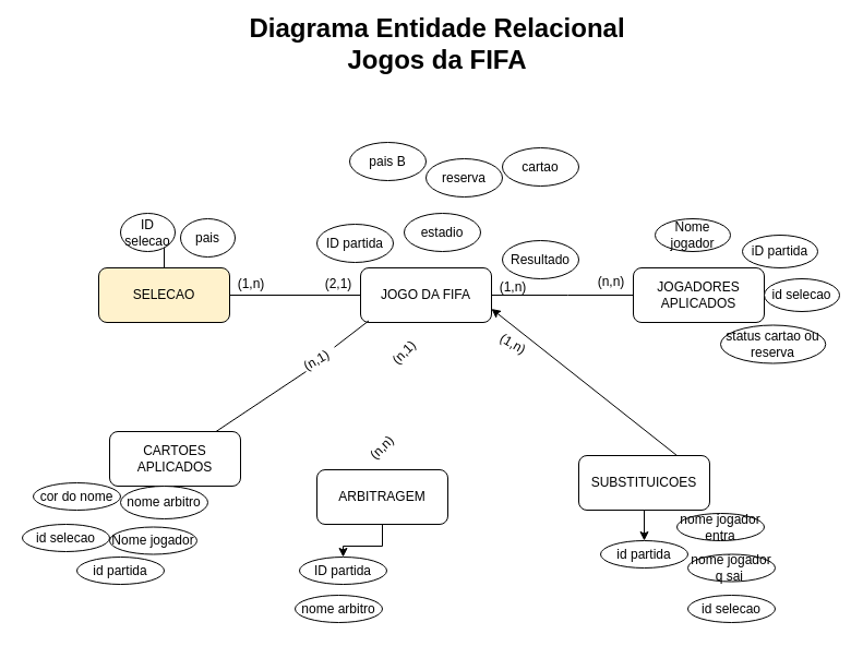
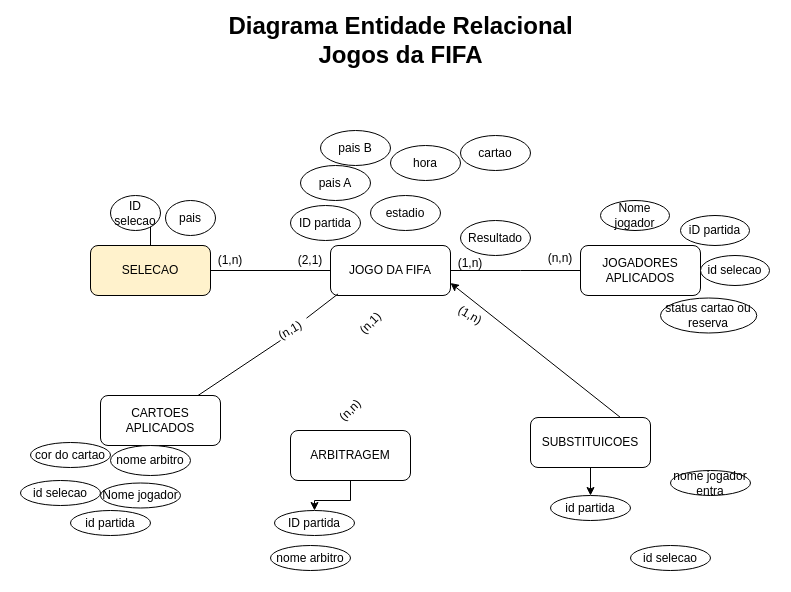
- <mxCell id="11" value="reserva" style="ellipse;whiteSpace=wrap;html=1;rounded=1;" parent="1" vertex="1"><mxGeometry x="390" y="145" width="70" height="35" as="geometry" /></mxCell>
+ <mxCell id="11" value="hora" style="ellipse;whiteSpace=wrap;html=1;rounded=1;" parent="1" vertex="1"><mxGeometry x="390" y="145" width="70" height="35" as="geometry" /></mxCell>
+ <mxCell id="9" value="pais A" style="ellipse;whiteSpace=wrap;html=1;rounded=1;" parent="1" vertex="1"><mxGeometry x="300" y="165" width="70" height="35" as="geometry" /></mxCell>
- <mxCell id="26" value="cor do nome" style="ellipse;whiteSpace=wrap;html=1;rounded=1;" parent="1" vertex="1"><mxGeometry x="30" y="442" width="80" height="25" as="geometry" /></mxCell>
+ <mxCell id="26" value="cor do cartao" style="ellipse;whiteSpace=wrap;html=1;rounded=1;" parent="1" vertex="1"><mxGeometry x="30" y="442" width="80" height="25" as="geometry" /></mxCell>
- <mxCell id="33" value="nome jogador entra" style="ellipse;whiteSpace=wrap;html=1;rounded=1;" parent="1" vertex="1"><mxGeometry x="620" y="470" width="80" height="25" as="geometry" /></mxCell>
+ <mxCell id="33" value="nome jogador entra" style="ellipse;whiteSpace=wrap;html=1;rounded=1;" parent="1" vertex="1"><mxGeometry x="670" y="470" width="80" height="25" as="geometry" /></mxCell>
- <mxCell id="34" value="nome jogador q sai&amp;nbsp;" style="ellipse;whiteSpace=wrap;html=1;rounded=1;" parent="1" vertex="1"><mxGeometry x="630" y="507.5" width="80" height="25" as="geometry" /></mxCell>
